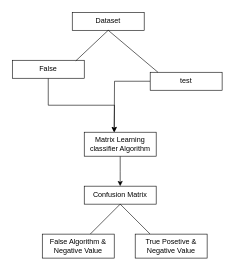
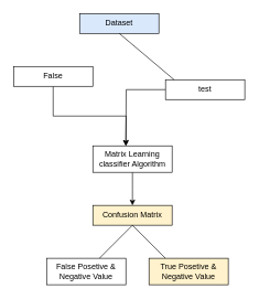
- <mxCell id="2" value="Dataset" style="rounded=0;whiteSpace=wrap;html=1;" vertex="1" parent="1"><mxGeometry x="120" y="20" width="120" height="30" as="geometry" /></mxCell>
+ <mxCell id="2" value="Dataset" style="rounded=0;whiteSpace=wrap;html=1;fillColor=#dae8fc;" vertex="1" parent="1"><mxGeometry x="120" y="20" width="120" height="30" as="geometry" /></mxCell>
- <mxCell id="7" value="" style="endArrow=none;html=1;rounded=0;exitX=0.883;exitY=0.033;exitDx=0;exitDy=0;entryX=0.5;entryY=1;entryDx=0;entryDy=0;exitPerimeter=0;" edge="1" parent="1" source="4" target="2"><mxGeometry width="50" height="50" relative="1" as="geometry"><mxPoint x="130" y="100" as="sourcePoint" /><mxPoint x="170" y="60" as="targetPoint" /></mxGeometry></mxCell>
- <mxCell id="11" value="Confusion Matrix" style="rounded=0;whiteSpace=wrap;html=1;" vertex="1" parent="1"><mxGeometry x="140" y="310" width="120" height="30" as="geometry" /></mxCell>
+ <mxCell id="11" value="Confusion Matrix" style="rounded=0;whiteSpace=wrap;html=1;fillColor=#fff2cc;" vertex="1" parent="1"><mxGeometry x="140" y="310" width="120" height="30" as="geometry" /></mxCell>
- <mxCell id="14" value="False Algorithm &amp;amp; Negative Value" style="rounded=0;whiteSpace=wrap;html=1;" vertex="1" parent="1"><mxGeometry x="70" y="390" width="120" height="40" as="geometry" /></mxCell>
+ <mxCell id="14" value="False Posetive &amp;amp; Negative Value" style="rounded=0;whiteSpace=wrap;html=1;" vertex="1" parent="1"><mxGeometry x="70" y="390" width="120" height="40" as="geometry" /></mxCell>
- <mxCell id="15" value="True Posetive &amp;amp; Negative Value" style="rounded=0;whiteSpace=wrap;html=1;" vertex="1" parent="1"><mxGeometry x="225" y="390" width="120" height="40" as="geometry" /></mxCell>
+ <mxCell id="15" value="True Posetive &amp;amp; Negative Value" style="rounded=0;whiteSpace=wrap;html=1;fillColor=#fff2cc;" vertex="1" parent="1"><mxGeometry x="225" y="390" width="120" height="40" as="geometry" /></mxCell>
